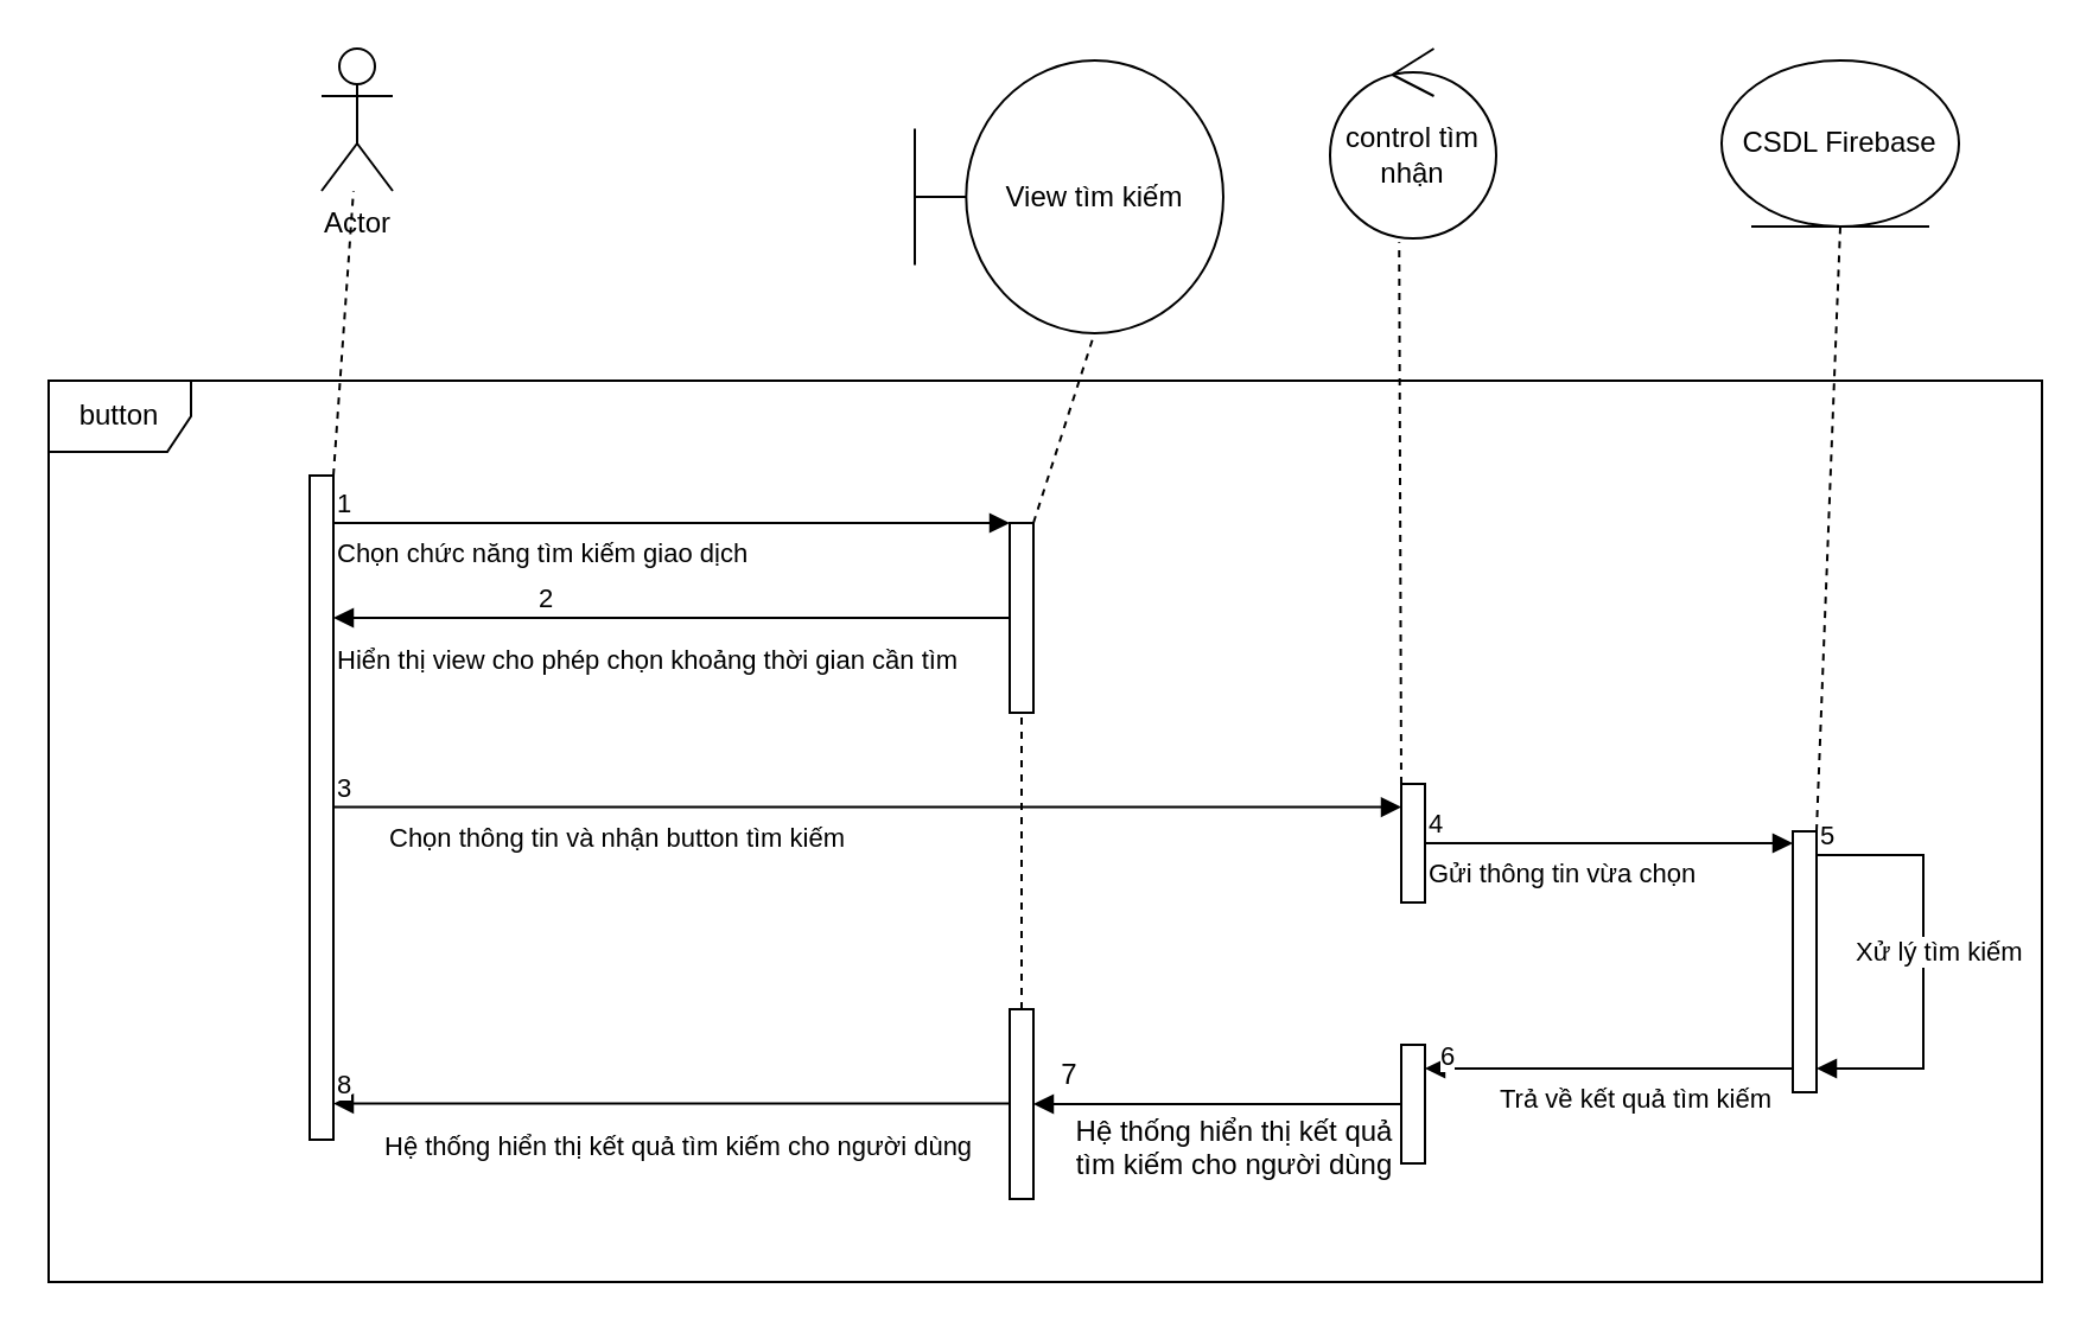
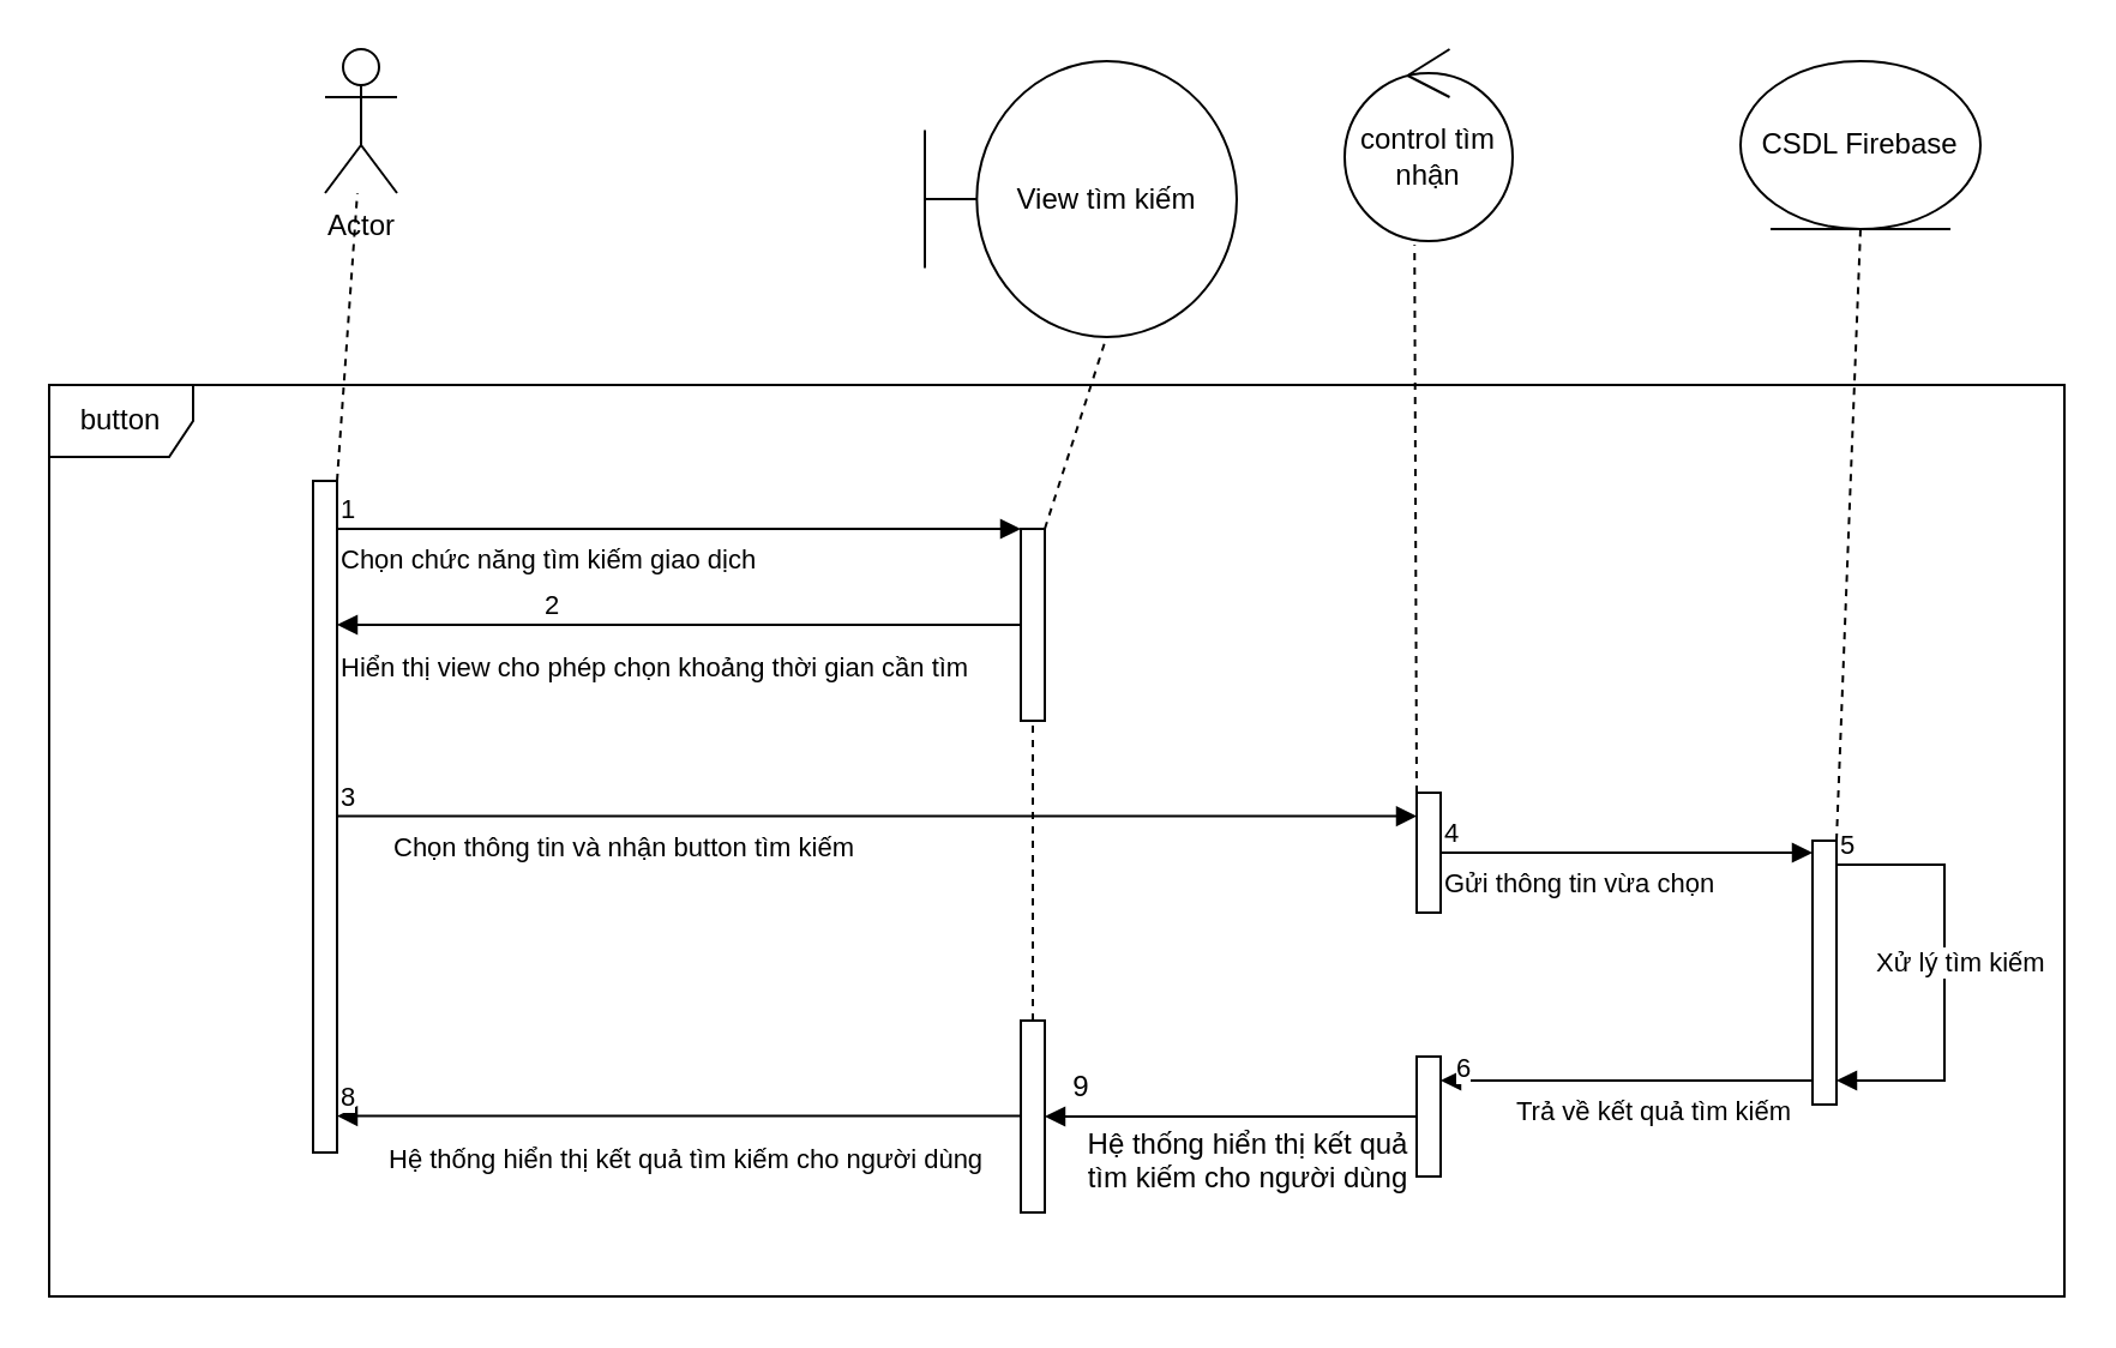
- <mxCell id="33" value="7" style="text;html=1;align=center;verticalAlign=middle;resizable=0;points=[];autosize=1;strokeColor=none;fillColor=none;" vertex="1" parent="1"><mxGeometry x="435" y="438" width="30" height="30" as="geometry" /></mxCell>
+ <mxCell id="33" value="9" style="text;html=1;align=center;verticalAlign=middle;resizable=0;points=[];autosize=1;strokeColor=none;fillColor=none;" vertex="1" parent="1"><mxGeometry x="435" y="438" width="30" height="30" as="geometry" /></mxCell>
